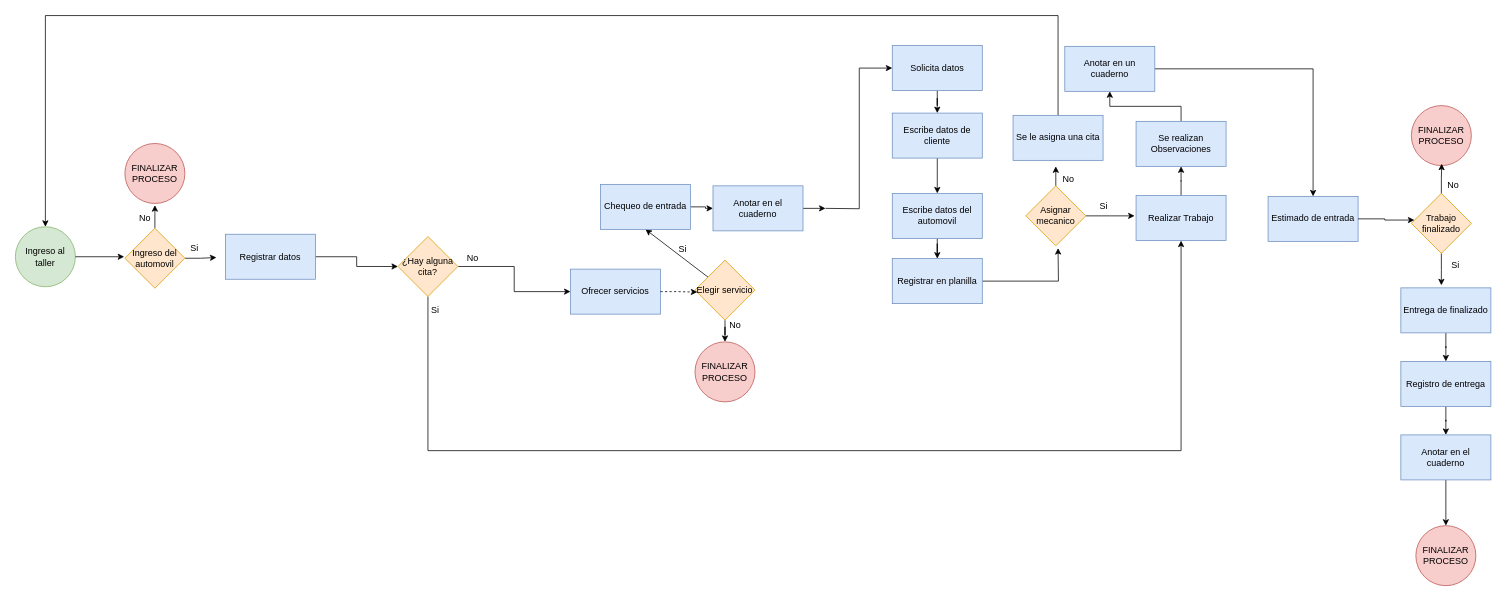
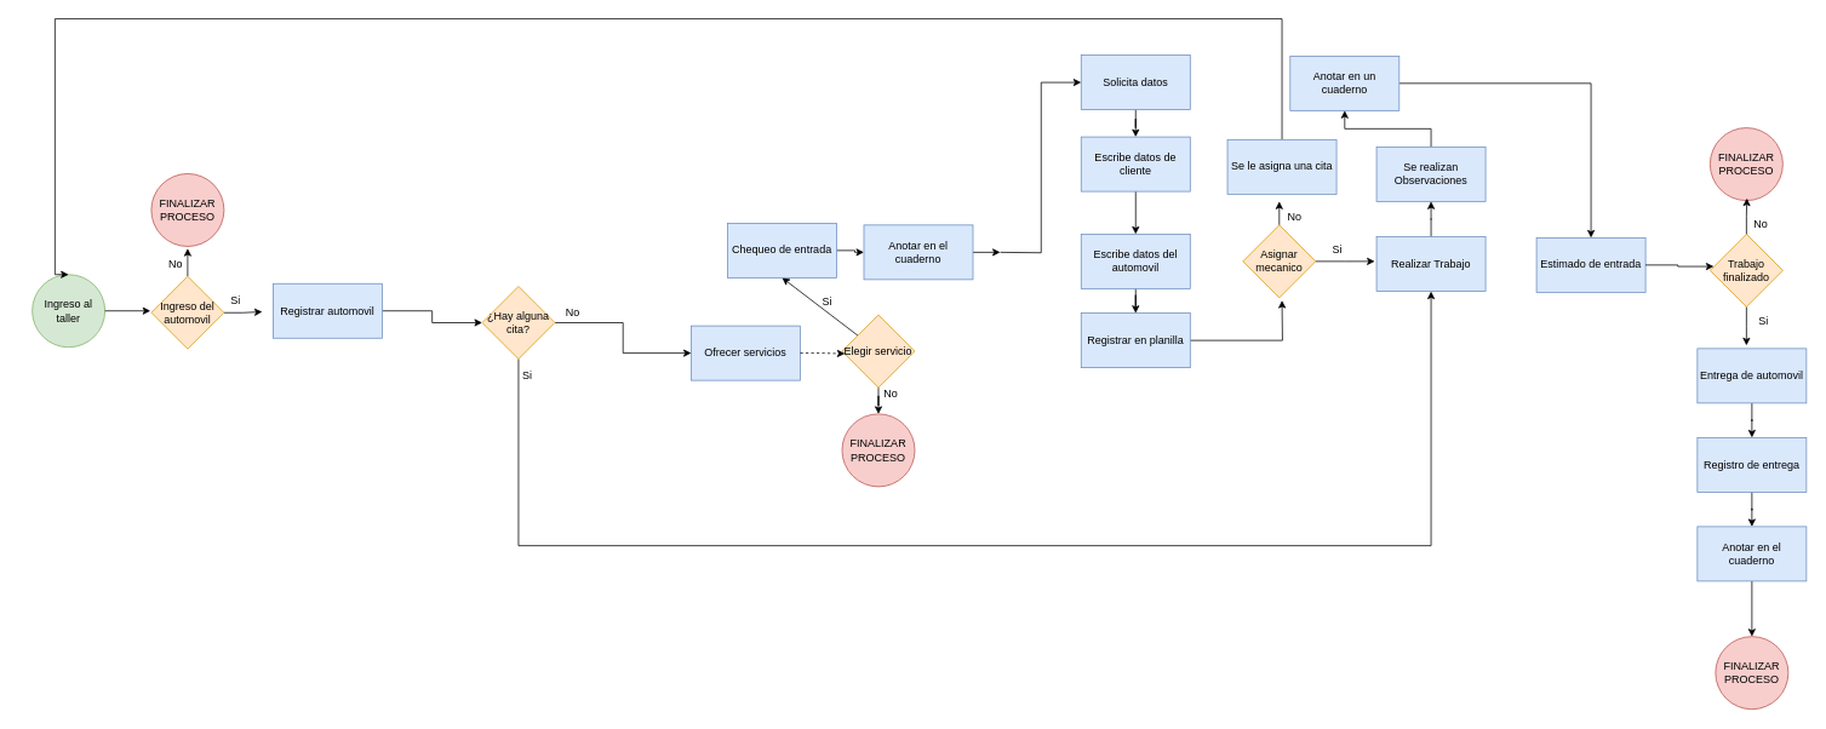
- <mxCell id="2" value="Ingreso al taller" style="ellipse;whiteSpace=wrap;html=1;aspect=fixed;fillColor=#d5e8d4;strokeColor=#82b366;" vertex="1" parent="1"><mxGeometry x="20" y="301.5" width="80" height="80" as="geometry" /></mxCell>
+ <mxCell id="2" value="Ingreso al taller" style="ellipse;whiteSpace=wrap;html=1;aspect=fixed;fillColor=#d5e8d4;strokeColor=#82b366;" vertex="1" parent="1"><mxGeometry x="35" y="301.5" width="80" height="80" as="geometry" /></mxCell>
- <mxCell id="60" value="Registrar datos" style="rounded=0;whiteSpace=wrap;html=1;fillColor=#dae8fc;strokeColor=#6c8ebf;" vertex="1" parent="1"><mxGeometry x="300" y="311.5" width="120" height="60" as="geometry" /></mxCell>
+ <mxCell id="60" value="Registrar automovil" style="rounded=0;whiteSpace=wrap;html=1;fillColor=#dae8fc;strokeColor=#6c8ebf;" vertex="1" parent="1"><mxGeometry x="300" y="311.5" width="120" height="60" as="geometry" /></mxCell>
- <mxCell id="37" value="Entrega de finalizado" style="rounded=0;whiteSpace=wrap;html=1;fillColor=#dae8fc;strokeColor=#6c8ebf;" vertex="1" parent="1"><mxGeometry x="1867" y="383" width="120" height="60" as="geometry" /></mxCell>
+ <mxCell id="37" value="Entrega de automovil" style="rounded=0;whiteSpace=wrap;html=1;fillColor=#dae8fc;strokeColor=#6c8ebf;" vertex="1" parent="1"><mxGeometry x="1867" y="383" width="120" height="60" as="geometry" /></mxCell>
